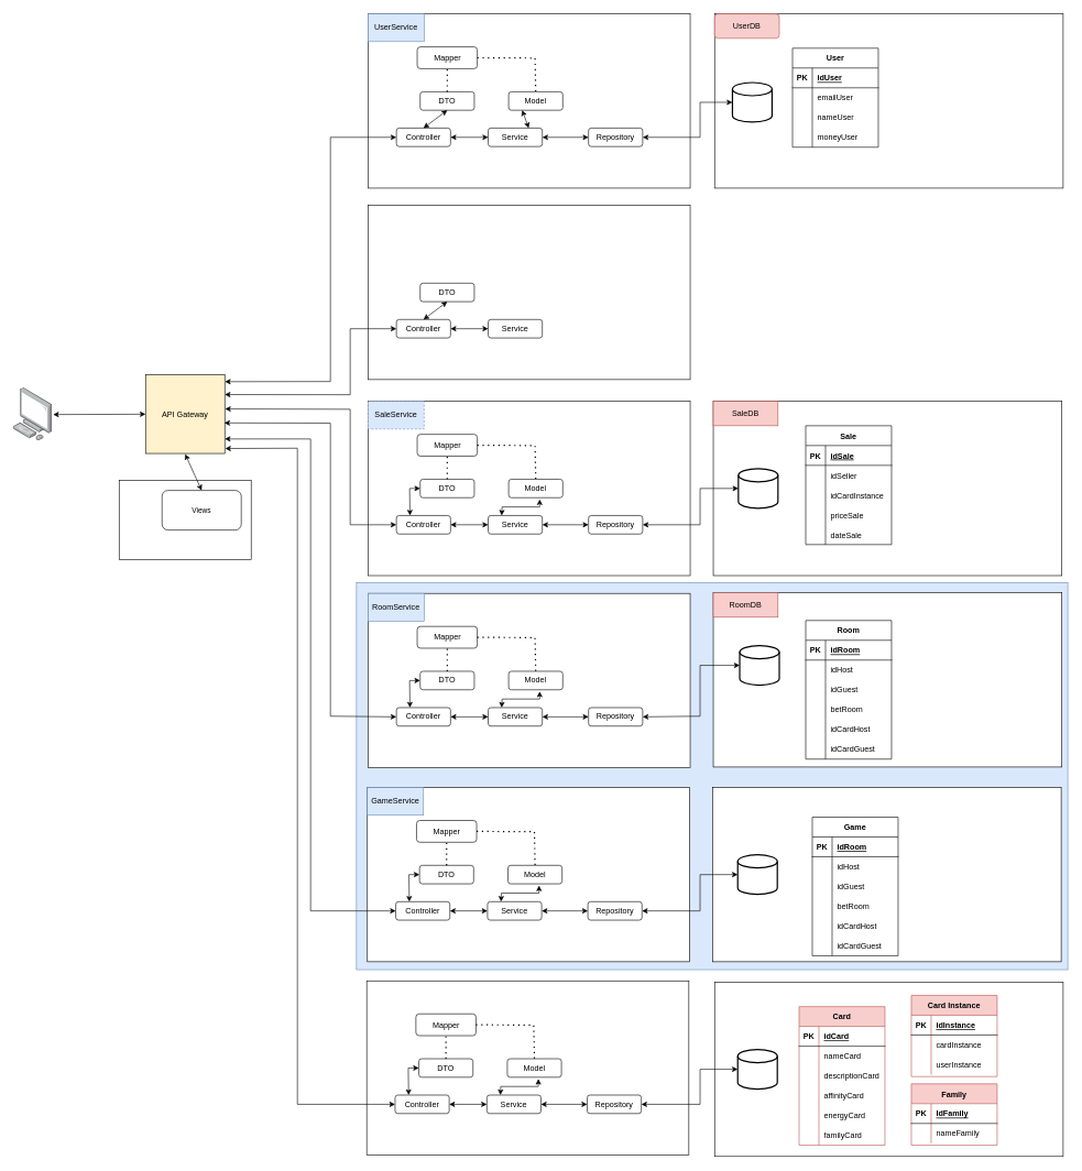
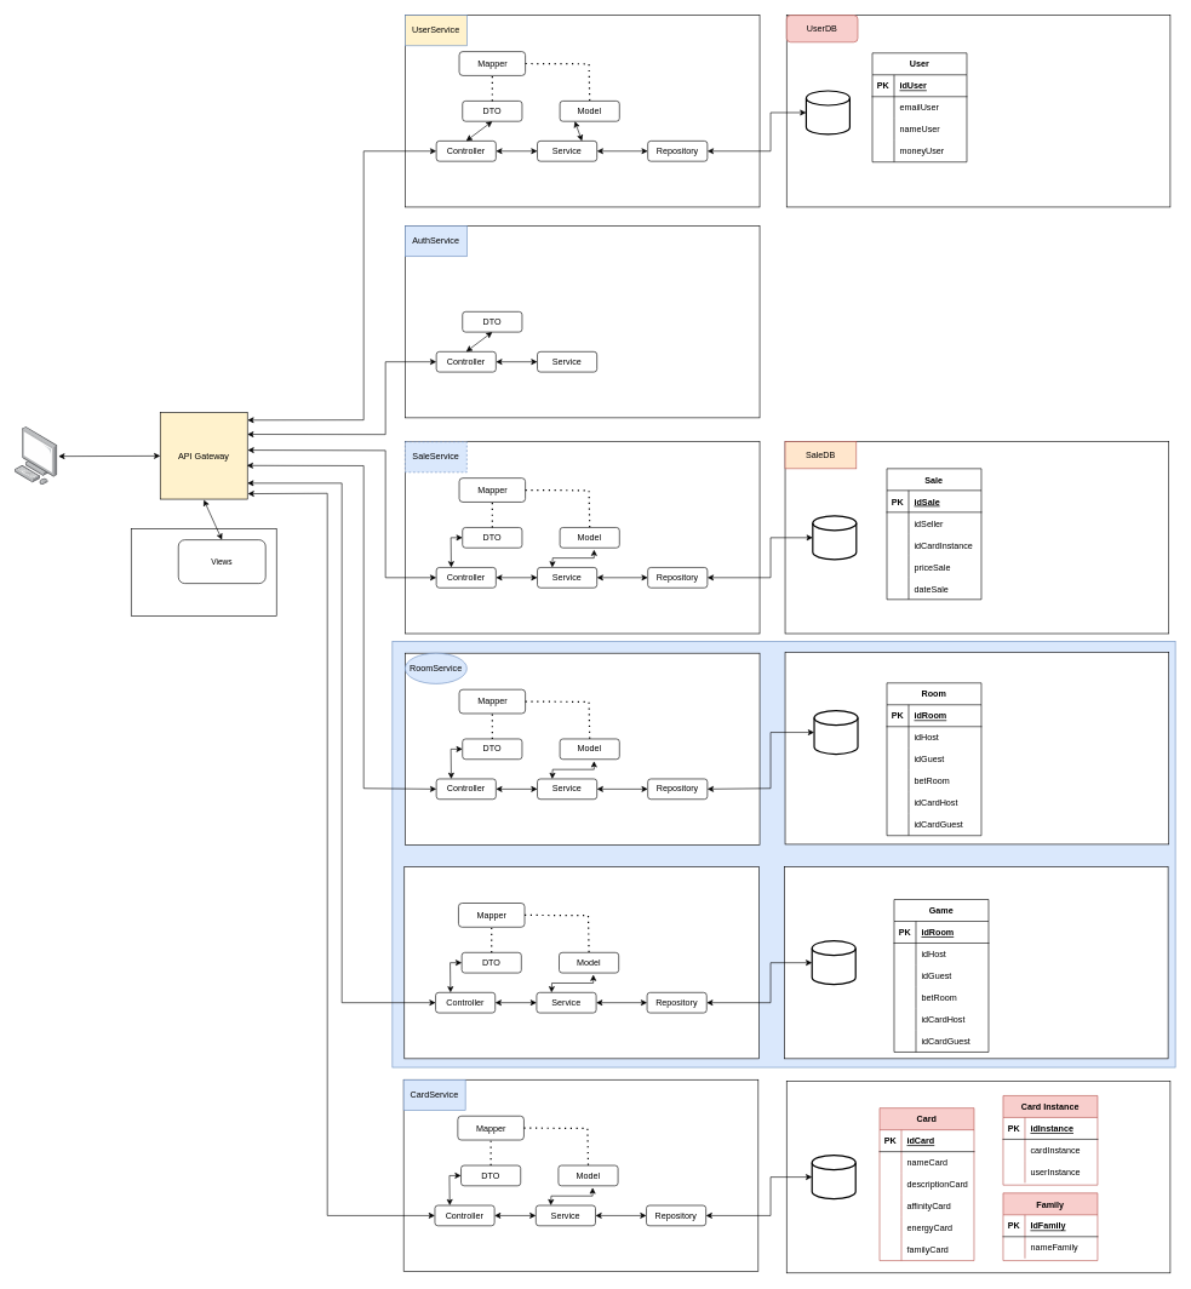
- <mxCell id="9" value="UserService" style="rounded=0;whiteSpace=wrap;html=1;fillColor=#dae8fc;strokeColor=#6c8ebf;" parent="7" vertex="1"><mxGeometry width="85" height="42" as="geometry" /></mxCell>
+ <mxCell id="9" value="UserService" style="rounded=0;whiteSpace=wrap;html=1;fillColor=#fff2cc;strokeColor=#6c8ebf;" parent="7" vertex="1"><mxGeometry width="85" height="42" as="geometry" /></mxCell>
+ <mxCell id="38" value="AuthService" style="rounded=0;whiteSpace=wrap;html=1;fillColor=#dae8fc;strokeColor=#6c8ebf;" parent="36" vertex="1"><mxGeometry width="85" height="42" as="geometry" /></mxCell>
- <mxCell id="60" value="SaleDB" style="rounded=0;whiteSpace=wrap;html=1;fillColor=#f8cecc;strokeColor=#b85450;" parent="36" vertex="1"><mxGeometry x="523" y="297" width="98" height="37" as="geometry" /></mxCell>
+ <mxCell id="60" value="SaleDB" style="rounded=0;whiteSpace=wrap;html=1;fillColor=#ffe6cc;strokeColor=#b85450;" parent="36" vertex="1"><mxGeometry x="523" y="297" width="98" height="37" as="geometry" /></mxCell>
- <mxCell id="129" value="RoomDB" style="rounded=0;whiteSpace=wrap;html=1;fillColor=#f8cecc;strokeColor=#b85450;" parent="1" vertex="1"><mxGeometry x="1080" y="897" width="98" height="37" as="geometry" /></mxCell>
- <mxCell id="82" value="RoomService" style="rounded=0;whiteSpace=wrap;html=1;fillColor=#dae8fc;strokeColor=#6c8ebf;" parent="79" vertex="1"><mxGeometry width="85" height="42" as="geometry" /></mxCell>
+ <mxCell id="82" value="RoomService" style="ellipse;whiteSpace=wrap;html=1;fillColor=#dae8fc;strokeColor=#6c8ebf;" parent="79" vertex="1"><mxGeometry width="85" height="42" as="geometry" /></mxCell>
- <mxCell id="97" value="GameService" style="rounded=0;whiteSpace=wrap;html=1;fillColor=#dae8fc;strokeColor=#6c8ebf;" parent="95" vertex="1"><mxGeometry width="85" height="42" as="geometry" /></mxCell>
+ <mxCell id="112" value="CardService" style="rounded=0;whiteSpace=wrap;html=1;fillColor=#dae8fc;strokeColor=#6c8ebf;" parent="110" vertex="1"><mxGeometry width="85" height="42" as="geometry" /></mxCell>
